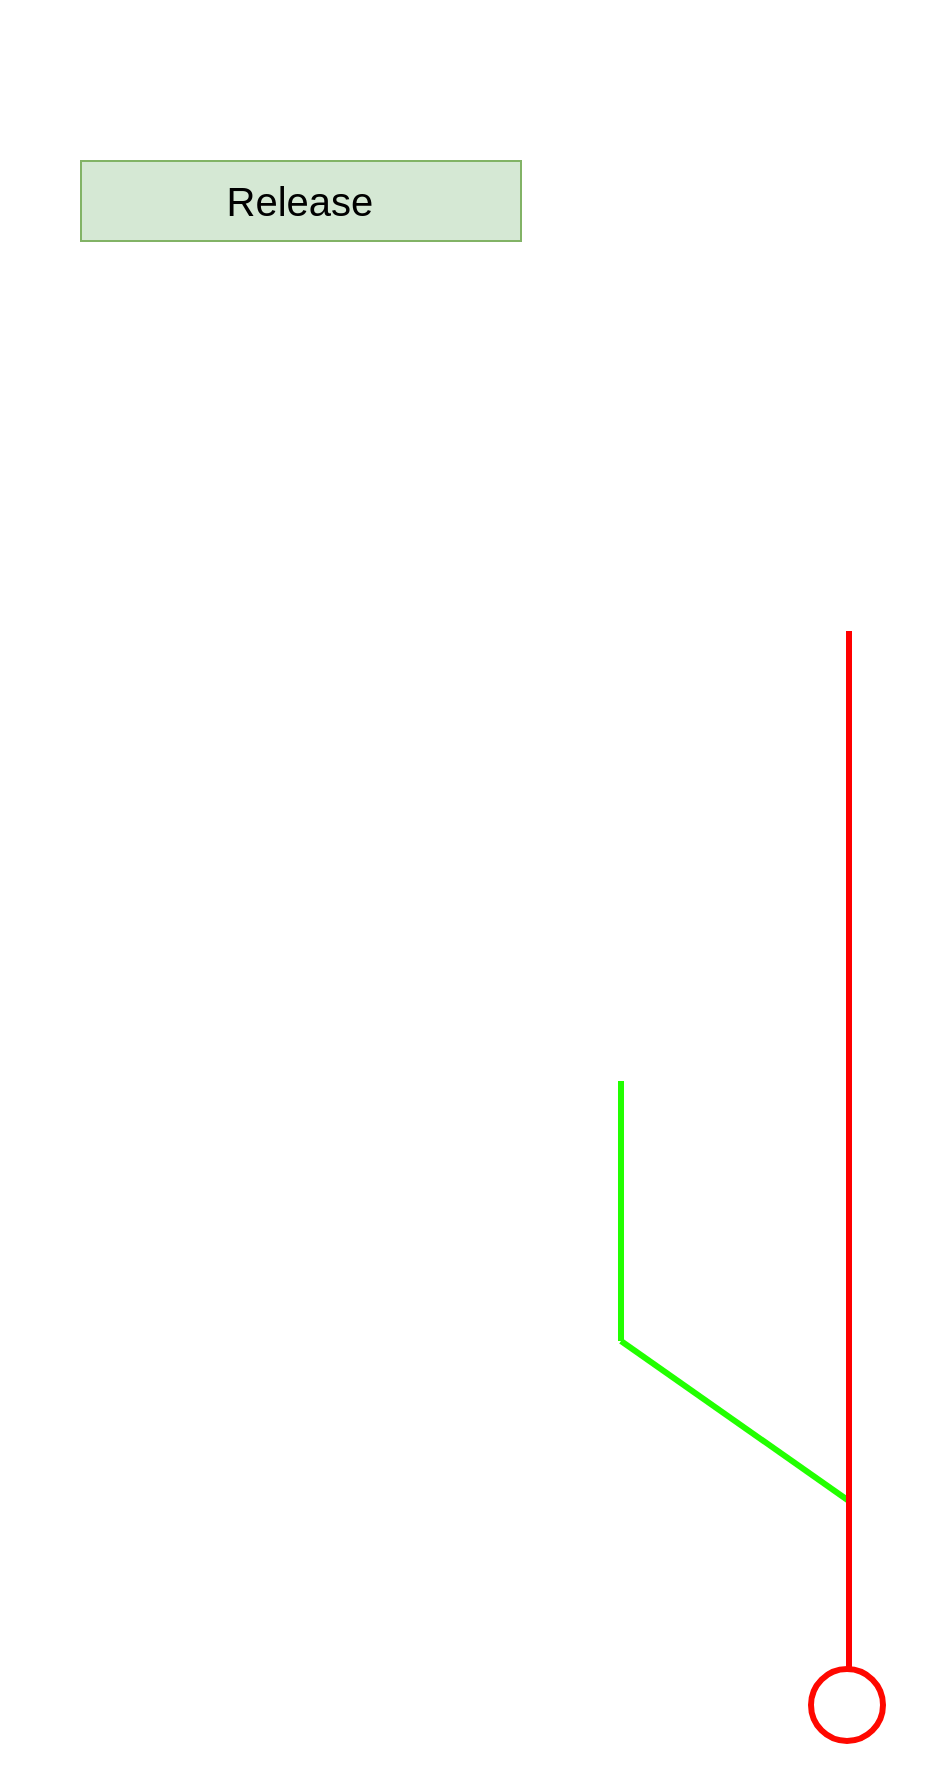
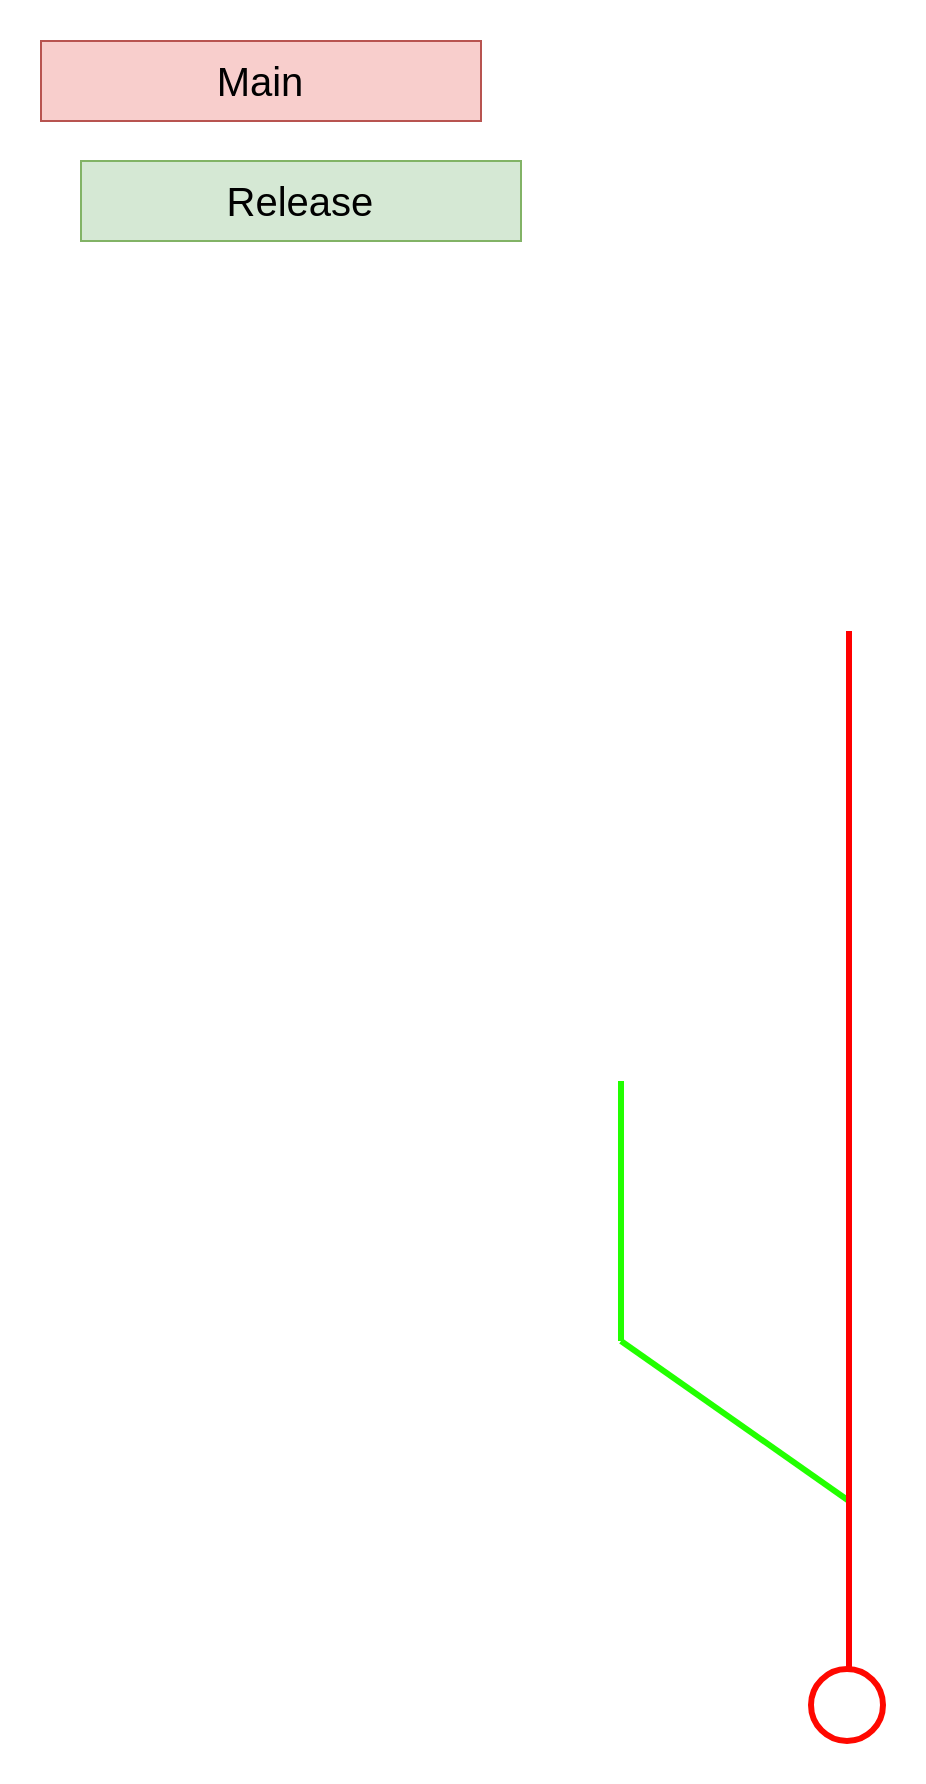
+ <mxCell id="5" value="&lt;font style=&quot;font-size: 20px;&quot;&gt;Main&lt;/font&gt;" style="text;html=1;strokeColor=#b85450;fillColor=#f8cecc;align=center;verticalAlign=middle;whiteSpace=wrap;rounded=0;" vertex="1" parent="1"><mxGeometry x="20" y="20" width="220" height="40" as="geometry" /></mxCell>
